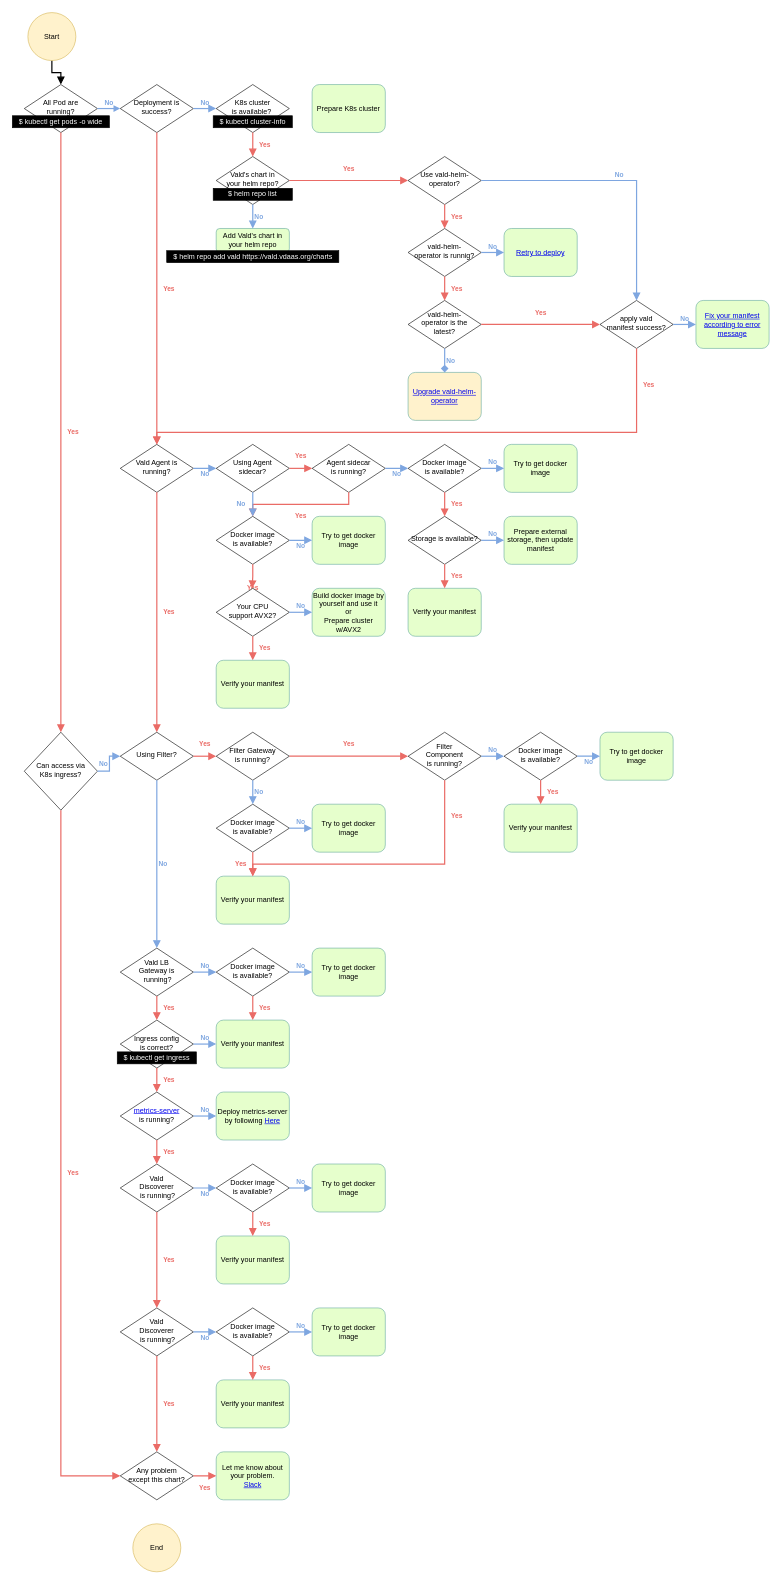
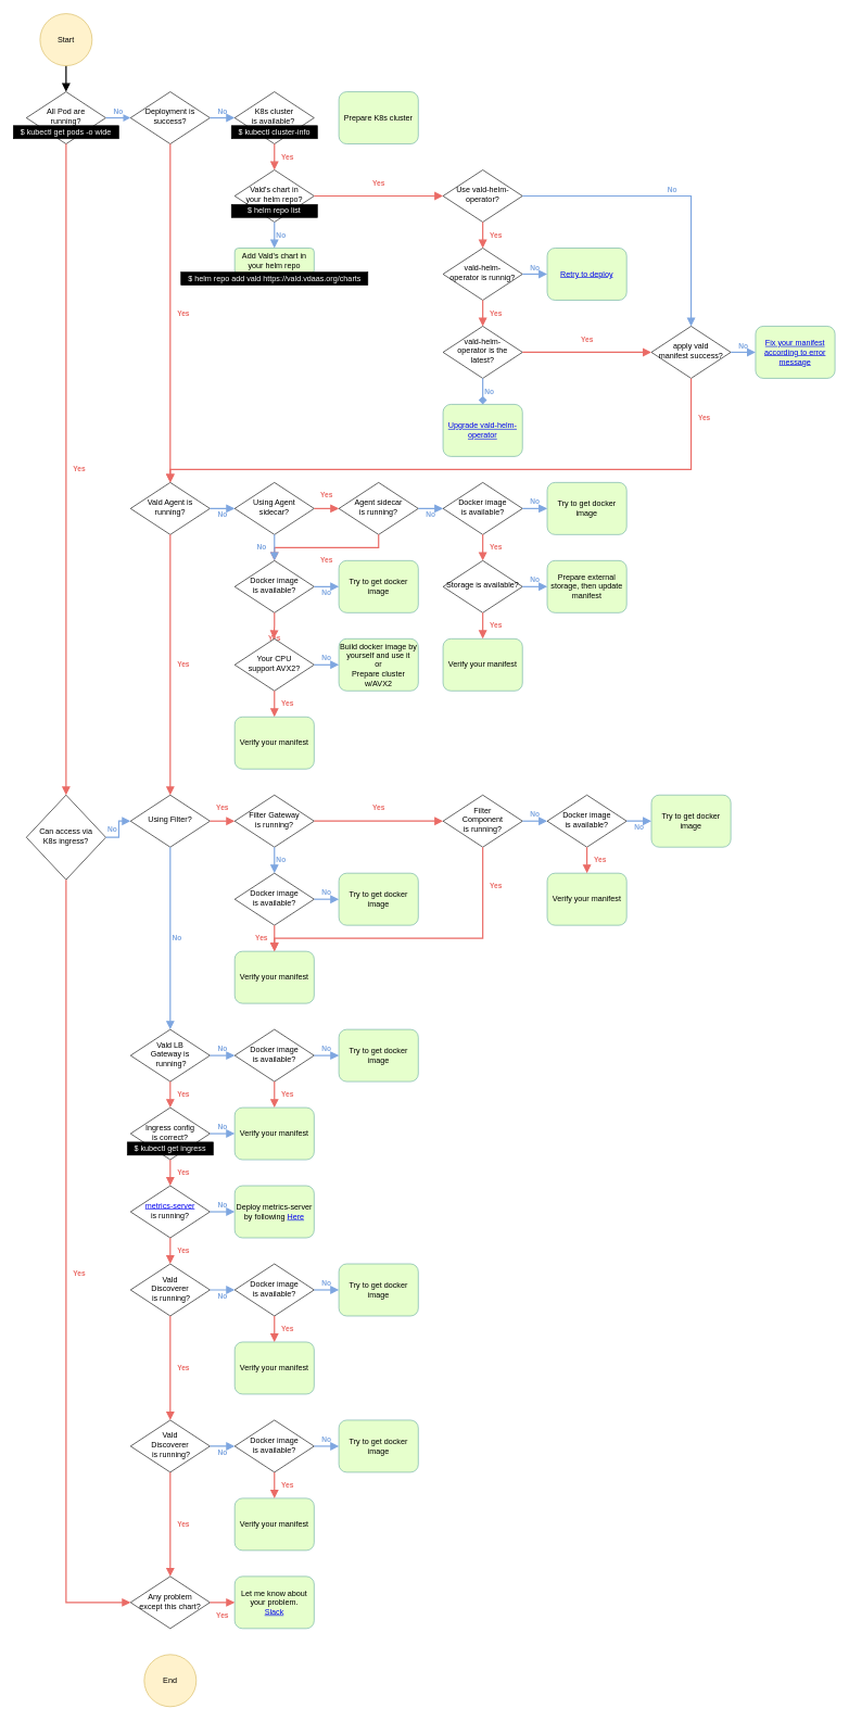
- <mxCell id="119" value="Start" style="ellipse;whiteSpace=wrap;html=1;aspect=fixed;align=center;verticalAlign=middle;fillColor=#fff2cc;strokeColor=#d6b656;" parent="1" vertex="1"><mxGeometry x="46" y="20" width="80" height="80" as="geometry" /></mxCell>
+ <mxCell id="119" value="Start" style="ellipse;whiteSpace=wrap;html=1;aspect=fixed;align=center;verticalAlign=middle;fillColor=#fff2cc;strokeColor=#d6b656;" parent="1" vertex="1"><mxGeometry x="61" y="20" width="80" height="80" as="geometry" /></mxCell>
- <mxCell id="26" value="&lt;a href=&quot;https://github.com/vdaas/vald/tree/master/charts/vald-helm-operator#upgrading-the-version&quot;&gt;Upgrade vald-helm-operator&lt;/a&gt;" style="rounded=1;whiteSpace=wrap;html=1;fontSize=12;glass=0;strokeWidth=1;shadow=0;fillColor=#fff2cc;strokeColor=#67AB9F;" parent="1" vertex="1"><mxGeometry x="680" y="620" width="122" height="80" as="geometry" /></mxCell>
+ <mxCell id="26" value="&lt;a href=&quot;https://github.com/vdaas/vald/tree/master/charts/vald-helm-operator#upgrading-the-version&quot;&gt;Upgrade vald-helm-operator&lt;/a&gt;" style="rounded=1;whiteSpace=wrap;html=1;fontSize=12;glass=0;strokeWidth=1;shadow=0;fillColor=#E6FFCC;strokeColor=#67AB9F;" parent="1" vertex="1"><mxGeometry x="680" y="620" width="122" height="80" as="geometry" /></mxCell>
